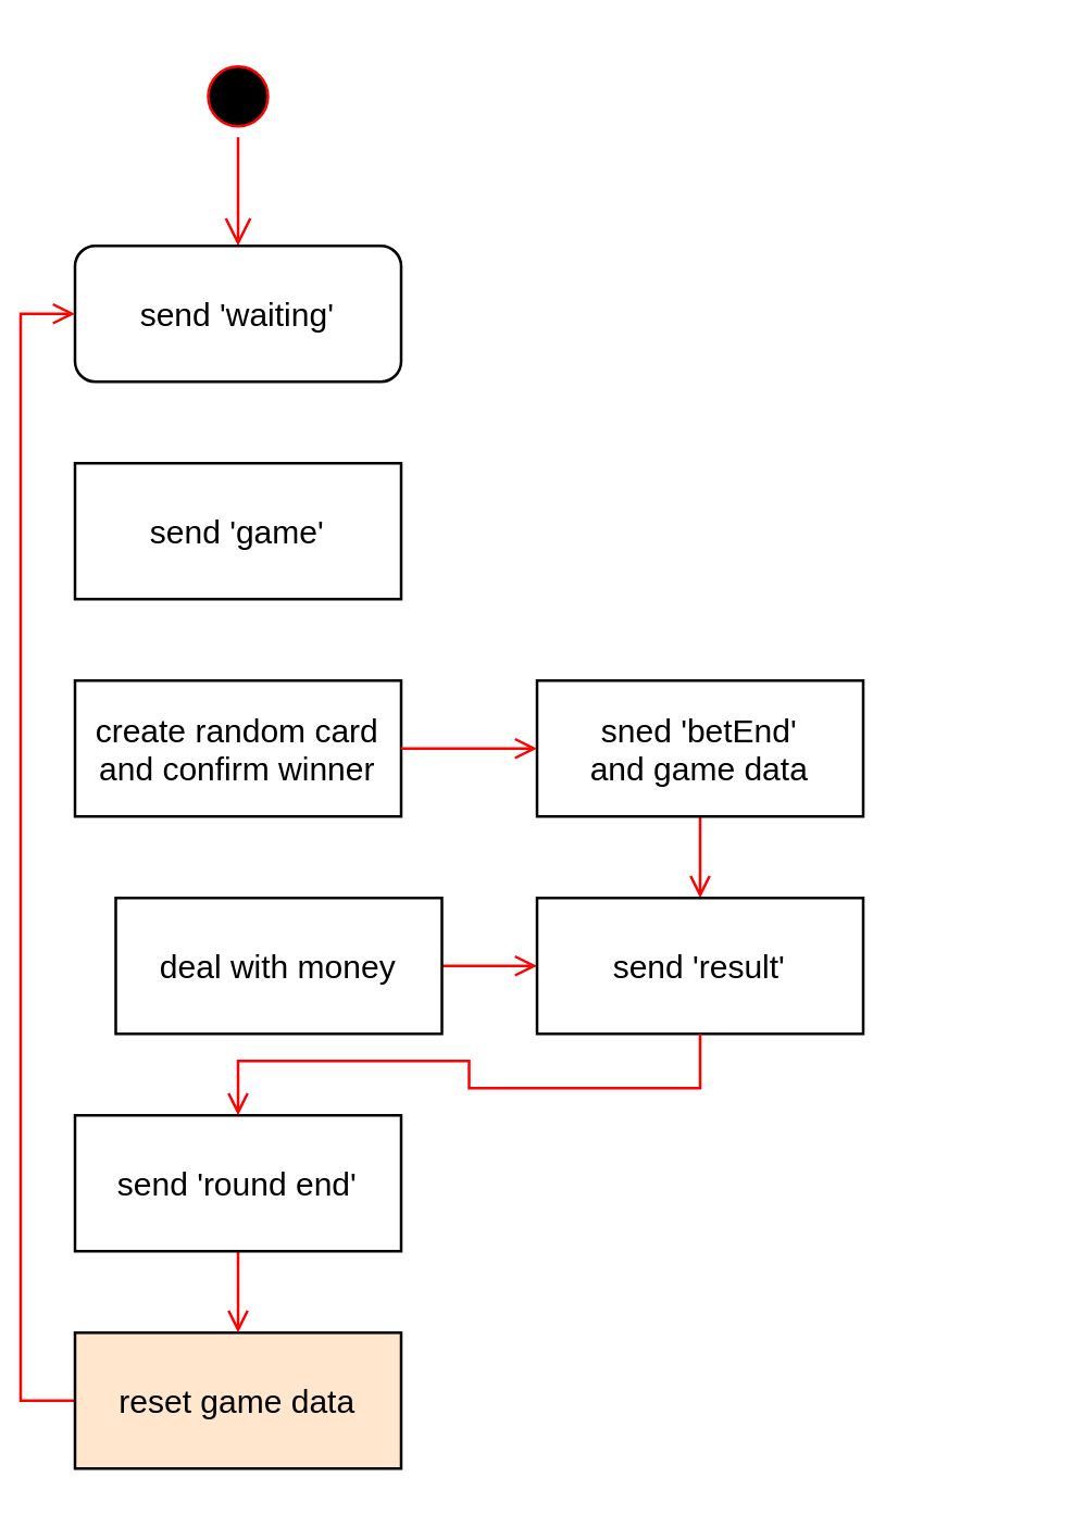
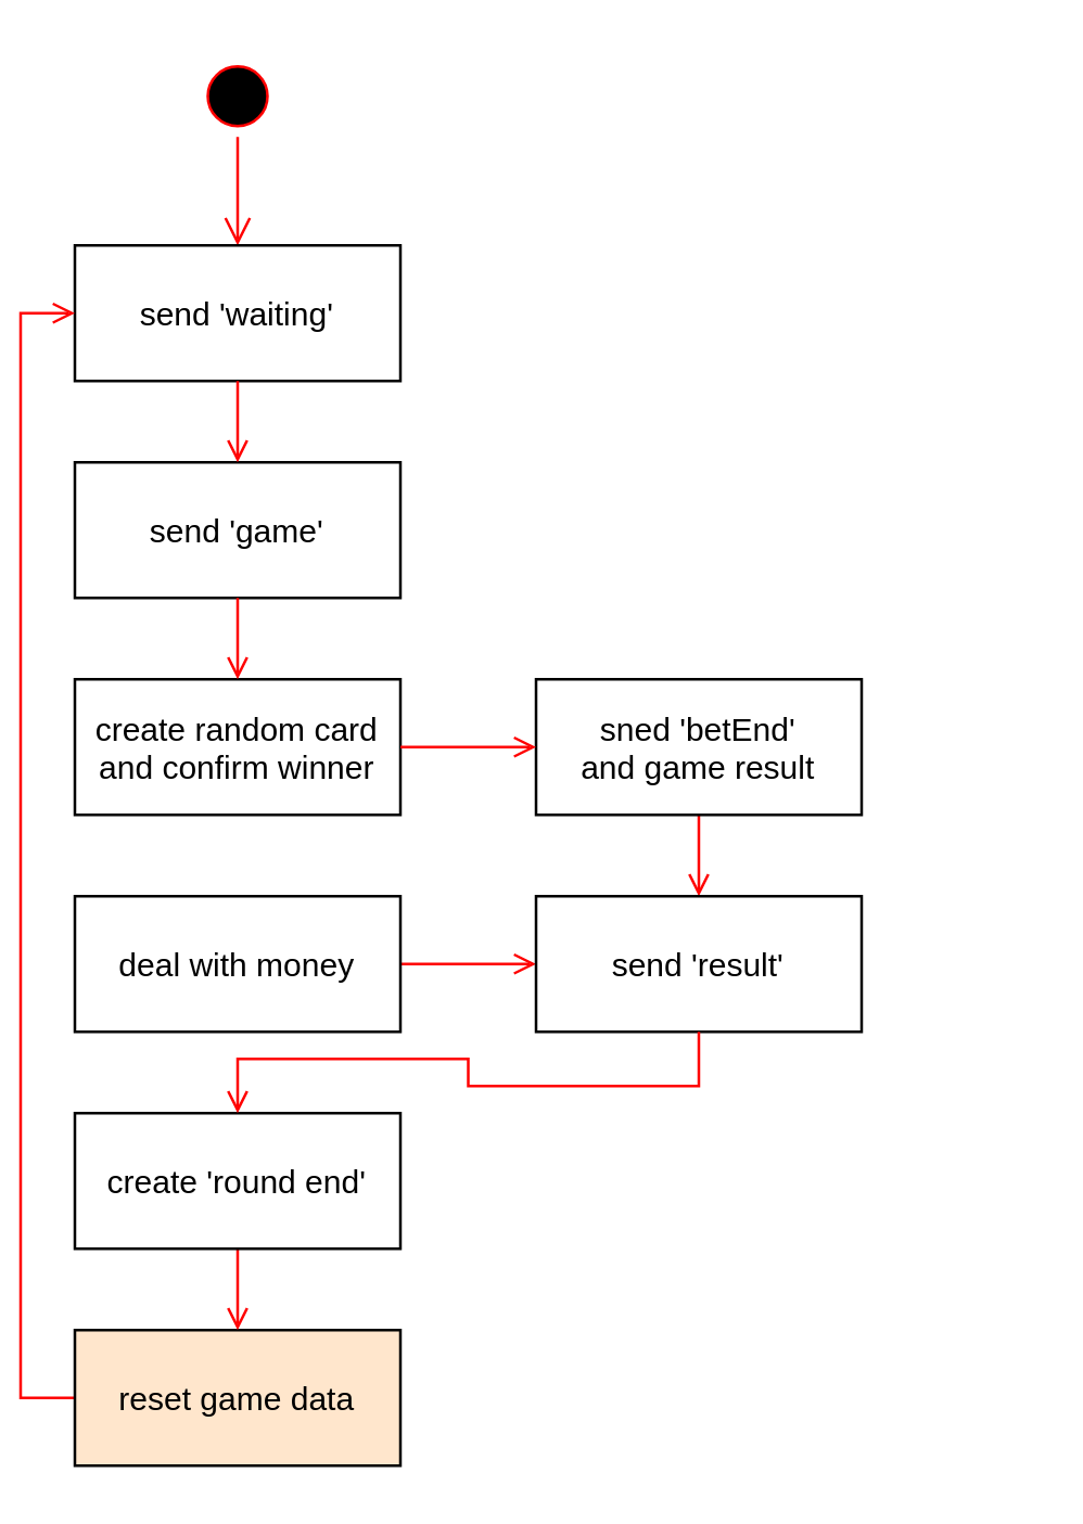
- <mxCell id="4" value="send 'waiting'" style="rounded=1;" parent="1" vertex="1"><mxGeometry x="20" y="90" width="120" height="50" as="geometry" /></mxCell>
+ <mxCell id="4" value="send 'waiting'" style="" parent="1" vertex="1"><mxGeometry x="20" y="90" width="120" height="50" as="geometry" /></mxCell>
+ <mxCell id="6" value="" style="endArrow=open;strokeColor=#FF0000;endFill=1;rounded=0;edgeStyle=orthogonalEdgeStyle;" parent="1" source="4" target="5" edge="1"><mxGeometry relative="1" as="geometry" /></mxCell>
+ <mxCell id="13" value="" style="endArrow=open;strokeColor=#FF0000;endFill=1;rounded=0;edgeStyle=orthogonalEdgeStyle;" parent="1" source="5" target="8" edge="1"><mxGeometry relative="1" as="geometry" /></mxCell>
- <mxCell id="14" value="sned 'betEnd'&#10;and game data" style="" vertex="1" parent="1"><mxGeometry x="190" y="250" width="120" height="50" as="geometry" /></mxCell>
+ <mxCell id="14" value="sned 'betEnd'&#10;and game result" style="" vertex="1" parent="1"><mxGeometry x="190" y="250" width="120" height="50" as="geometry" /></mxCell>
- <mxCell id="10" value="deal with money" style="" vertex="1" parent="1"><mxGeometry x="35" y="330" width="120" height="50" as="geometry" /></mxCell>
+ <mxCell id="10" value="deal with money" style="" vertex="1" parent="1"><mxGeometry x="20" y="330" width="120" height="50" as="geometry" /></mxCell>
- <mxCell id="18" value="send 'round end'" style="" vertex="1" parent="1"><mxGeometry x="20" y="410" width="120" height="50" as="geometry" /></mxCell>
+ <mxCell id="18" value="create 'round end'" style="" vertex="1" parent="1"><mxGeometry x="20" y="410" width="120" height="50" as="geometry" /></mxCell>
